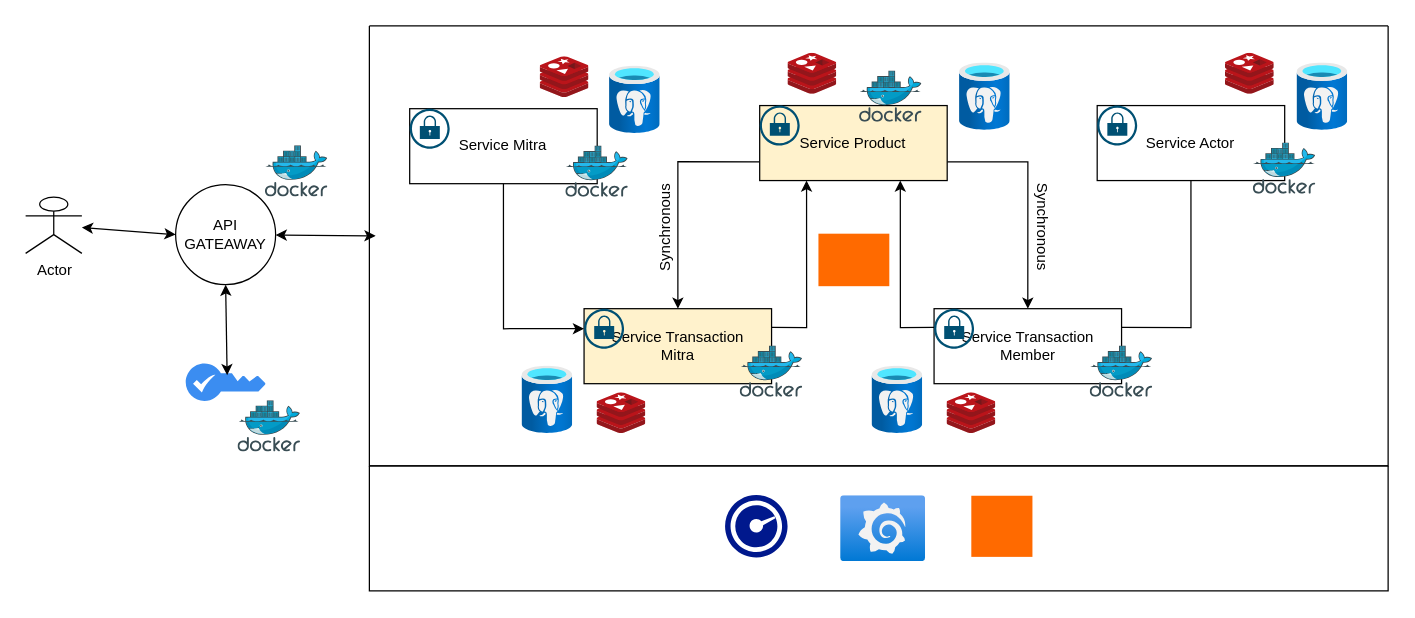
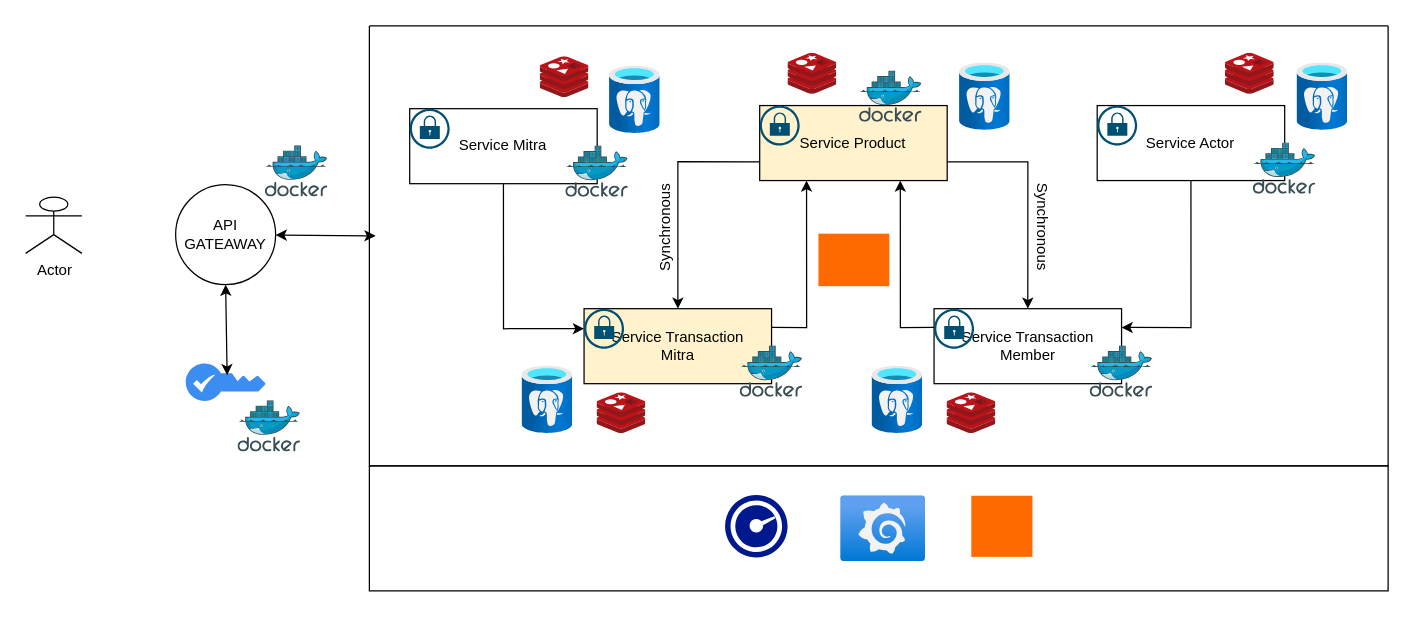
- <mxCell id="40" value="" style="endArrow=classic;startArrow=classic;html=1;rounded=0;entryX=0;entryY=0.5;entryDx=0;entryDy=0;" edge="1" parent="1" source="37" target="38"><mxGeometry width="50" height="50" relative="1" as="geometry"><mxPoint x="80" y="272" as="sourcePoint" /><mxPoint x="130" y="222" as="targetPoint" /></mxGeometry></mxCell>
- <mxCell id="7" style="edgeStyle=orthogonalEdgeStyle;rounded=0;orthogonalLoop=1;jettySize=auto;html=1;exitX=0.5;exitY=1;exitDx=0;exitDy=0;entryX=1;entryY=0.25;entryDx=0;entryDy=0;endArrow=none;" edge="1" parent="2" source="8" target="24"><mxGeometry relative="1" as="geometry" /></mxCell>
+ <mxCell id="7" style="edgeStyle=orthogonalEdgeStyle;rounded=0;orthogonalLoop=1;jettySize=auto;html=1;exitX=0.5;exitY=1;exitDx=0;exitDy=0;entryX=1;entryY=0.25;entryDx=0;entryDy=0;" edge="1" parent="2" source="8" target="24"><mxGeometry relative="1" as="geometry" /></mxCell>
